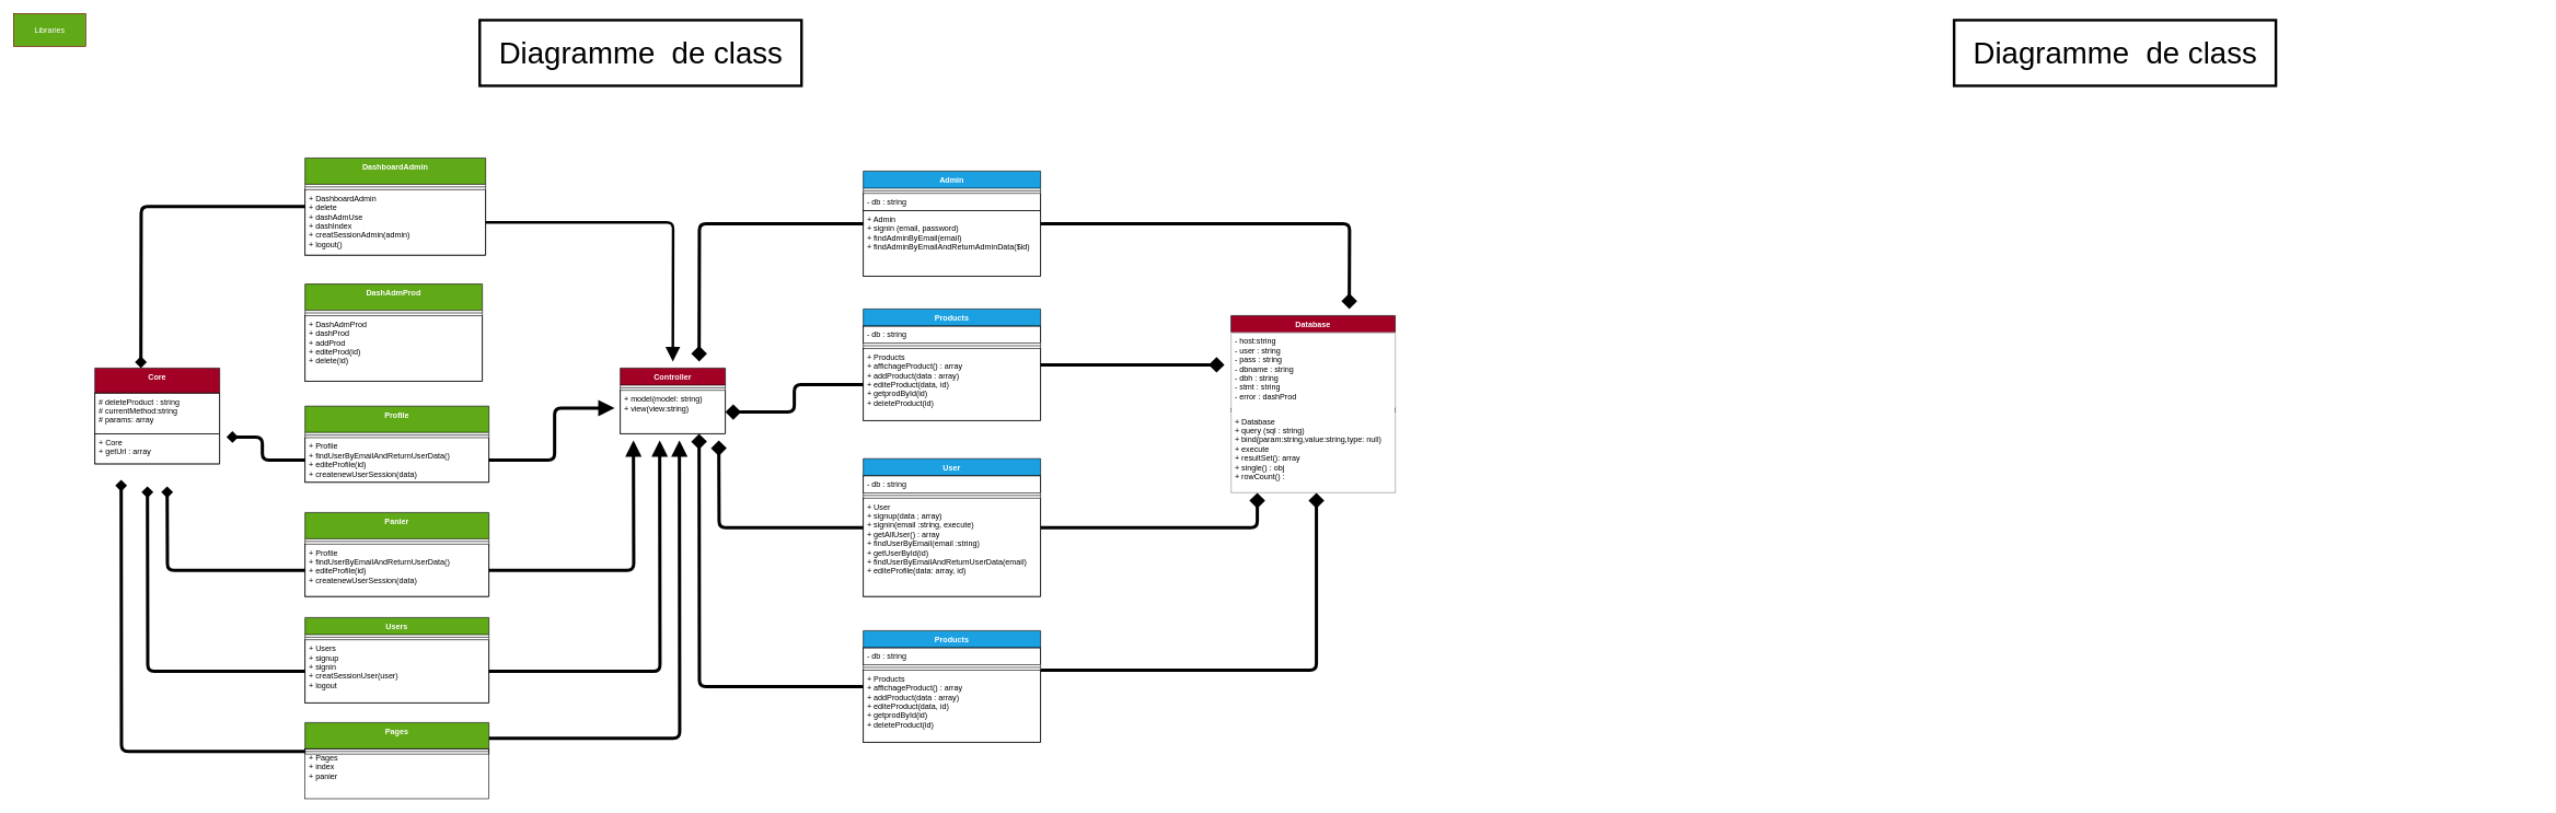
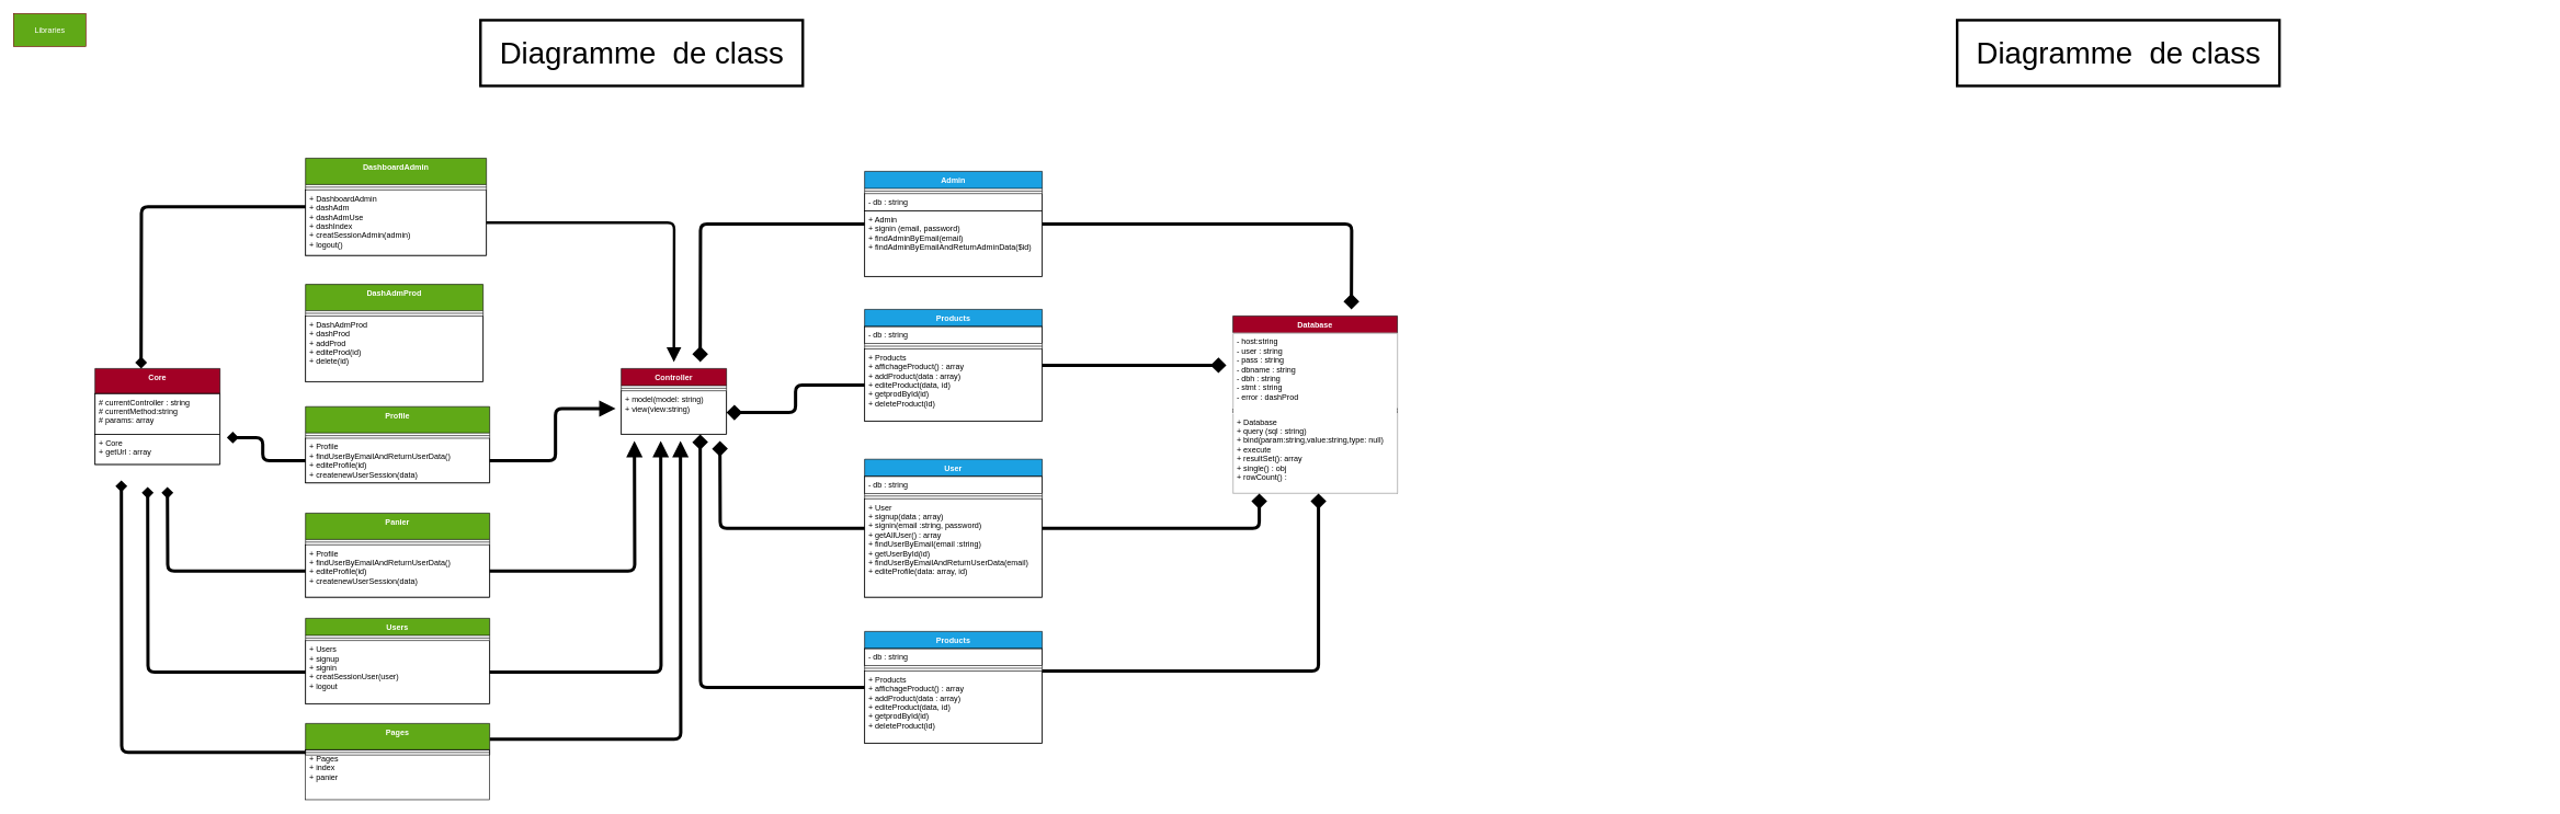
- <mxCell id="33" value="+ DashboardAdmin&#10;+ delete&#10;+ dashAdmUse&#10;+ dashIndex&#10;+ creatSessionAdmin(admin)&#10;+ logout()" style="text;strokeColor=#000000;fillColor=none;align=left;verticalAlign=top;spacingLeft=4;spacingRight=4;overflow=hidden;rotatable=0;points=[[0,0.5],[1,0.5]];portConstraint=eastwest;fontColor=#000000;" parent="31" vertex="1"><mxGeometry y="48" width="275" height="100" as="geometry" /></mxCell>
+ <mxCell id="33" value="+ DashboardAdmin&#10;+ dashAdm&#10;+ dashAdmUse&#10;+ dashIndex&#10;+ creatSessionAdmin(admin)&#10;+ logout()" style="text;strokeColor=#000000;fillColor=none;align=left;verticalAlign=top;spacingLeft=4;spacingRight=4;overflow=hidden;rotatable=0;points=[[0,0.5],[1,0.5]];portConstraint=eastwest;fontColor=#000000;" parent="31" vertex="1"><mxGeometry y="48" width="275" height="100" as="geometry" /></mxCell>
- <mxCell id="3" value="# deleteProduct : string&#10;# currentMethod:string&#10;# params: array" style="text;strokeColor=#000000;fillColor=none;align=left;verticalAlign=top;spacingLeft=4;spacingRight=4;overflow=hidden;rotatable=0;points=[[0,0.5],[1,0.5]];portConstraint=eastwest;fontColor=#000000;" parent="2" vertex="1"><mxGeometry y="38" width="190" height="62" as="geometry" /></mxCell>
+ <mxCell id="3" value="# currentController : string&#10;# currentMethod:string&#10;# params: array" style="text;strokeColor=#000000;fillColor=none;align=left;verticalAlign=top;spacingLeft=4;spacingRight=4;overflow=hidden;rotatable=0;points=[[0,0.5],[1,0.5]];portConstraint=eastwest;fontColor=#000000;" parent="2" vertex="1"><mxGeometry y="38" width="190" height="62" as="geometry" /></mxCell>
- <mxCell id="24" value="+ User&#10;+ signup(data ; array)&#10;+ signin(email :string, execute)&#10;+ getAllUser() : array&#10;+ findUserByEmail(email :string)&#10;+ getUserById(id)&#10;+ findUserByEmailAndReturnUserData(email)&#10;+ editeProfile(data: array, id)" style="text;strokeColor=#000000;fillColor=none;align=left;verticalAlign=top;spacingLeft=4;spacingRight=4;overflow=hidden;rotatable=0;points=[[0,0.5],[1,0.5]];portConstraint=eastwest;fontColor=#000000;" parent="21" vertex="1"><mxGeometry y="60" width="270" height="150" as="geometry" /></mxCell>
+ <mxCell id="24" value="+ User&#10;+ signup(data ; array)&#10;+ signin(email :string, password)&#10;+ getAllUser() : array&#10;+ findUserByEmail(email :string)&#10;+ getUserById(id)&#10;+ findUserByEmailAndReturnUserData(email)&#10;+ editeProfile(data: array, id)" style="text;strokeColor=#000000;fillColor=none;align=left;verticalAlign=top;spacingLeft=4;spacingRight=4;overflow=hidden;rotatable=0;points=[[0,0.5],[1,0.5]];portConstraint=eastwest;fontColor=#000000;" parent="21" vertex="1"><mxGeometry y="60" width="270" height="150" as="geometry" /></mxCell>
